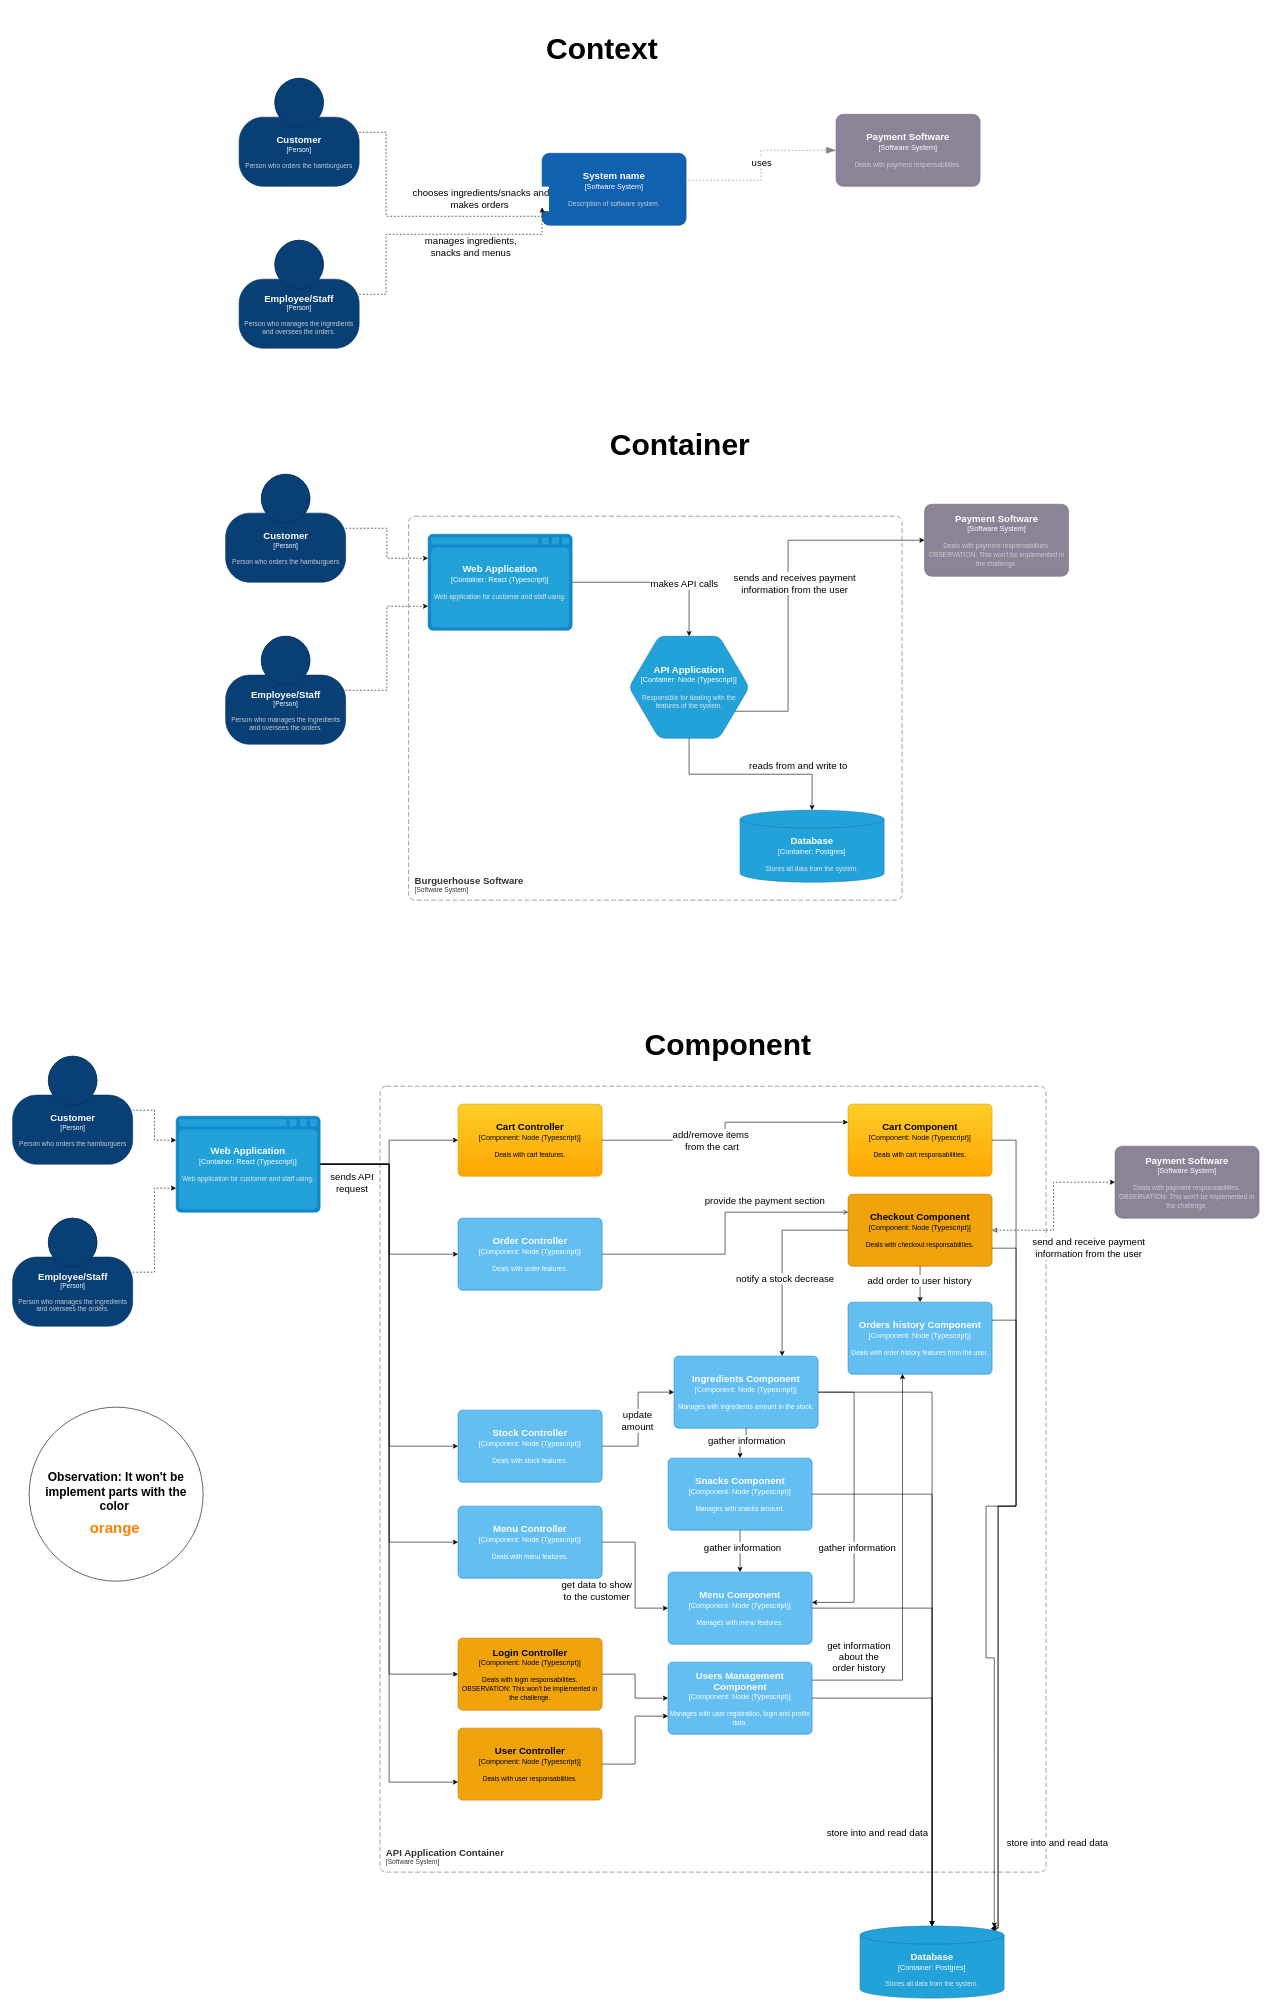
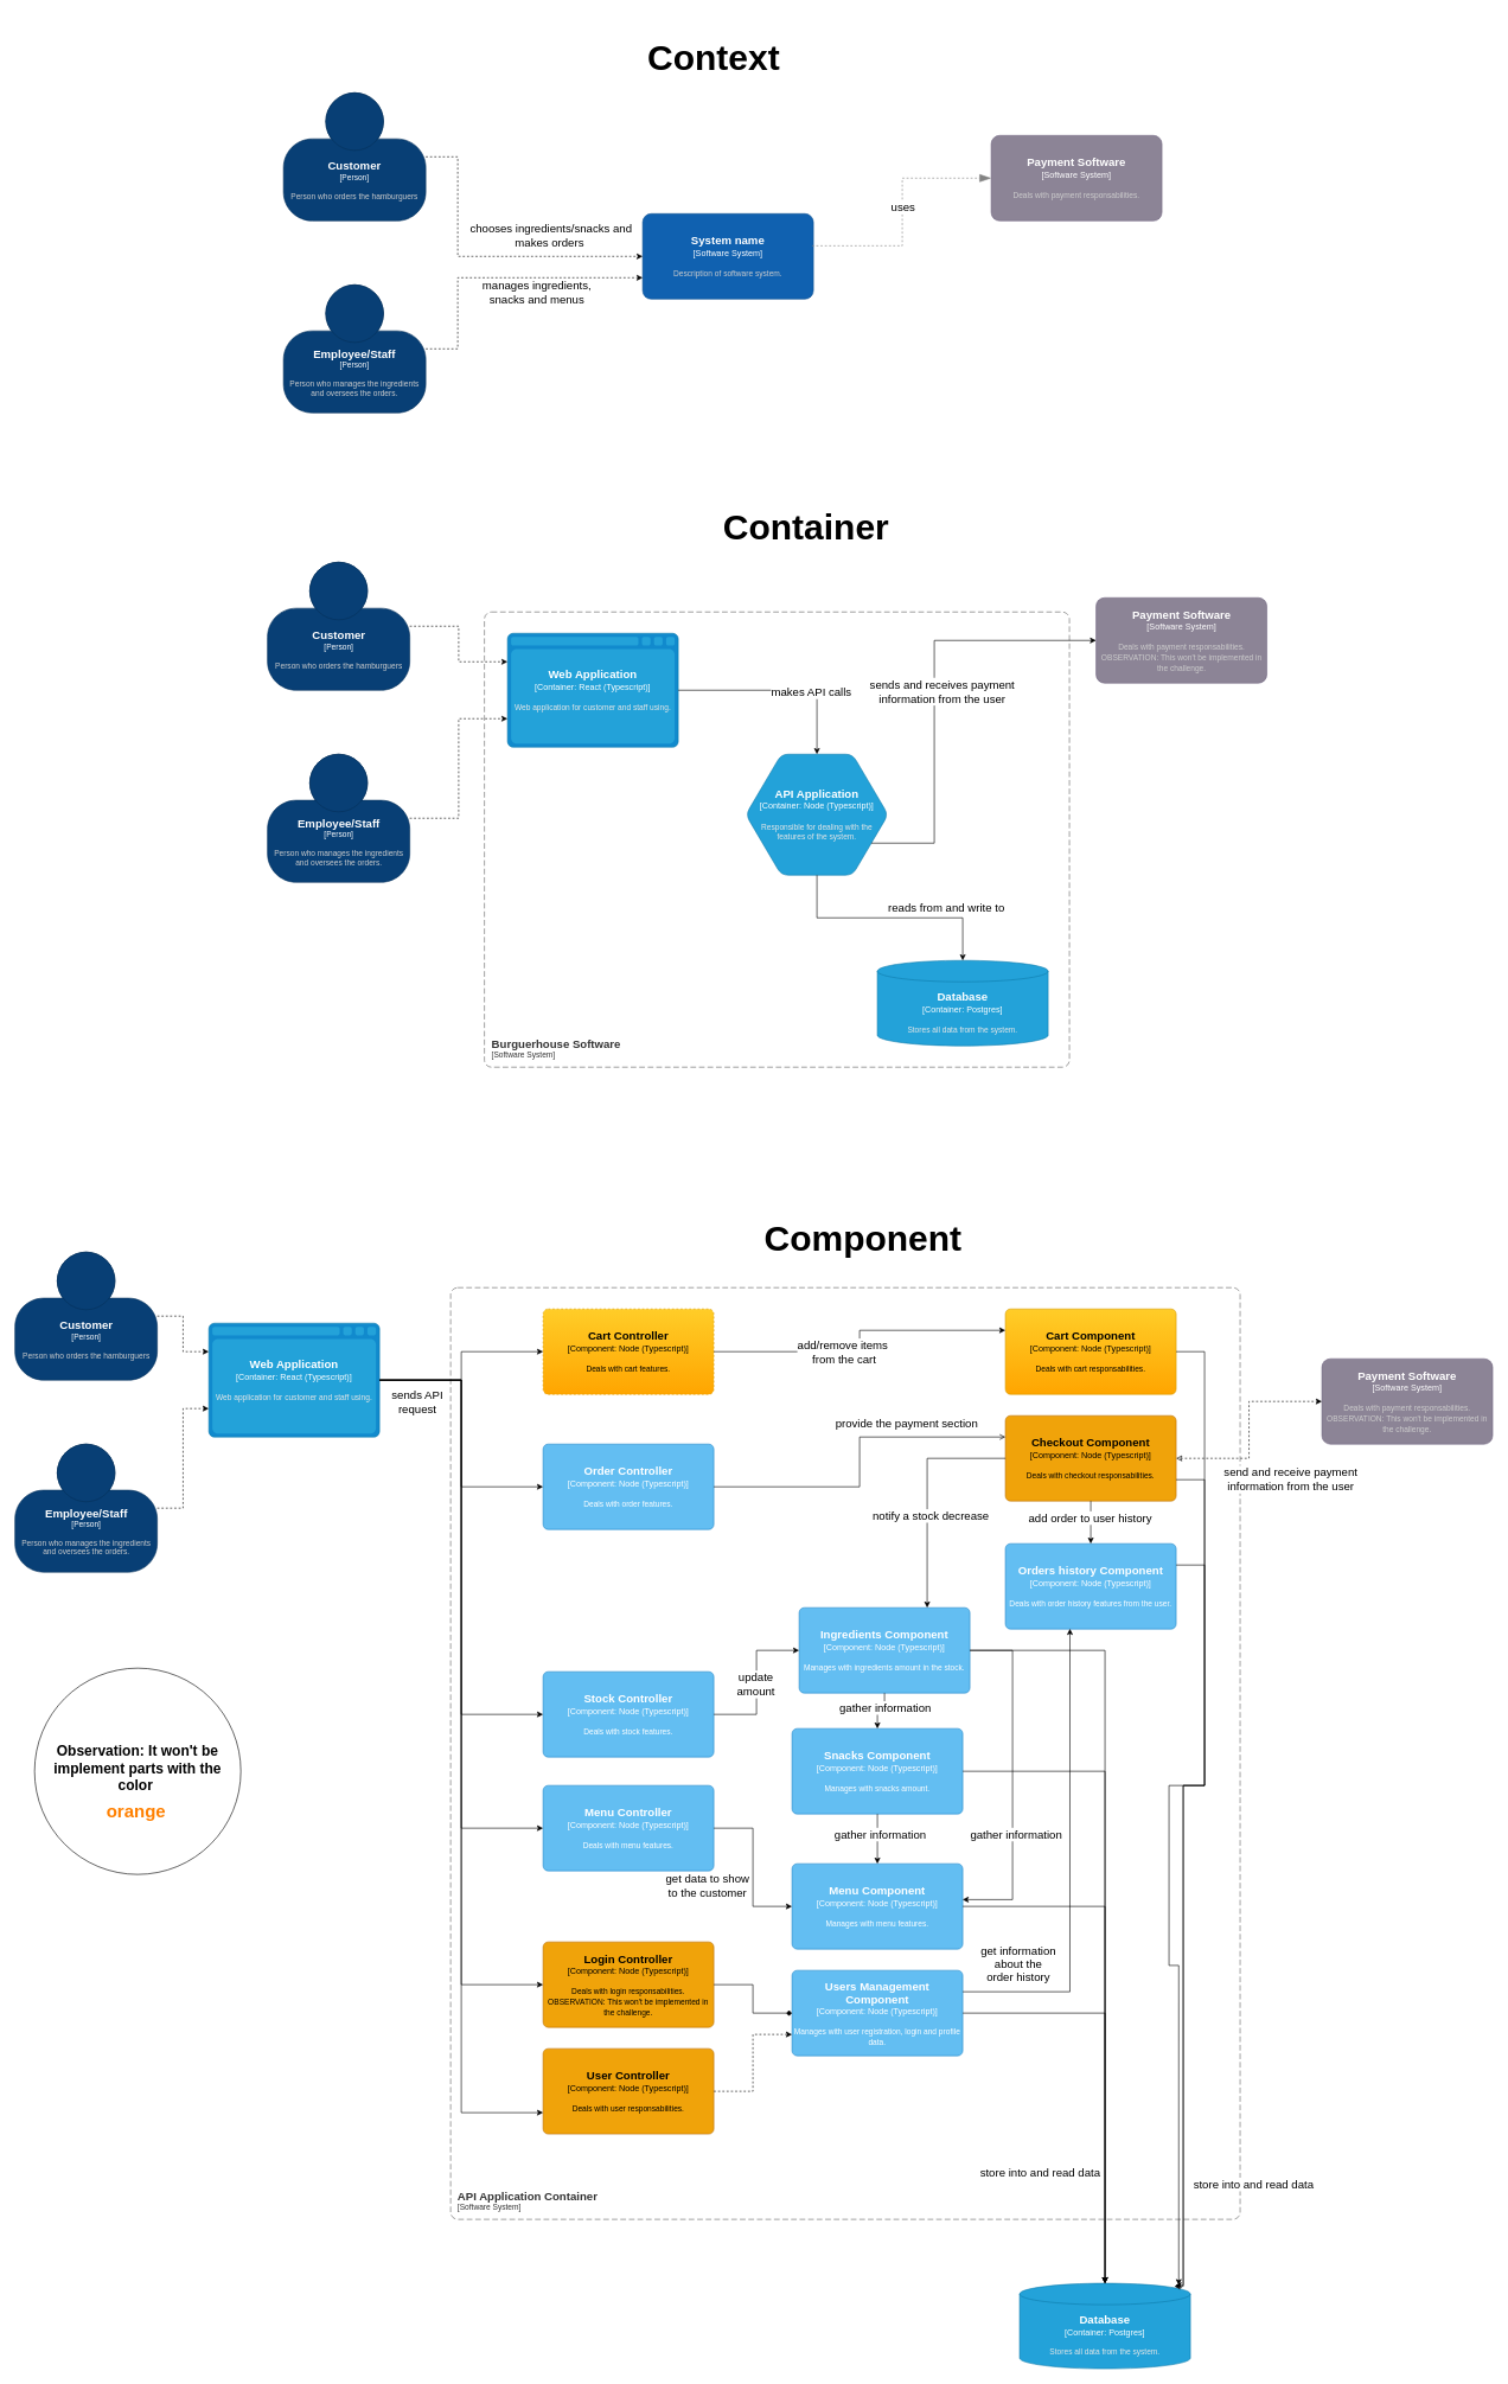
- <mxCell id="4" value="&lt;font style=&quot;font-size: 16px&quot;&gt;&lt;b&gt;System name&lt;/b&gt;&lt;/font&gt;&lt;div&gt;[Software System]&lt;/div&gt;&lt;br&gt;&lt;div&gt;&lt;font style=&quot;font-size: 11px&quot;&gt;&lt;font color=&quot;#cccccc&quot;&gt;Description of software system.&lt;/font&gt;&lt;/div&gt;" style="rounded=1;whiteSpace=wrap;html=1;labelBackgroundColor=none;fillColor=#1061B0;fontColor=#ffffff;align=center;arcSize=10;strokeColor=#0D5091;metaEdit=1;resizable=0;points=[[0.25,0,0],[0.5,0,0],[0.75,0,0],[1,0.25,0],[1,0.5,0],[1,0.75,0],[0.75,1,0],[0.5,1,0],[0.25,1,0],[0,0.75,0],[0,0.5,0],[0,0.25,0]];" parent="1" vertex="1"><mxGeometry x="903" y="255" width="240" height="120" as="geometry" /></mxCell>
+ <mxCell id="4" value="&lt;font style=&quot;font-size: 16px&quot;&gt;&lt;b&gt;System name&lt;/b&gt;&lt;/font&gt;&lt;div&gt;[Software System]&lt;/div&gt;&lt;br&gt;&lt;div&gt;&lt;font style=&quot;font-size: 11px&quot;&gt;&lt;font color=&quot;#cccccc&quot;&gt;Description of software system.&lt;/font&gt;&lt;/div&gt;" style="rounded=1;whiteSpace=wrap;html=1;labelBackgroundColor=none;fillColor=#1061B0;fontColor=#ffffff;align=center;arcSize=10;strokeColor=#0D5091;metaEdit=1;resizable=0;points=[[0.25,0,0],[0.5,0,0],[0.75,0,0],[1,0.25,0],[1,0.5,0],[1,0.75,0],[0.75,1,0],[0.5,1,0],[0.25,1,0],[0,0.75,0],[0,0.5,0],[0,0.25,0]];" parent="1" vertex="1"><mxGeometry x="903" y="300" width="240" height="120" as="geometry" /></mxCell>
- <mxCell id="46" value="&lt;font style=&quot;font-size: 16px&quot;&gt;&lt;b&gt;Cart Controller&lt;/b&gt;&lt;/font&gt;&lt;div&gt;[Component: Node (Typescript)]&lt;/div&gt;&lt;br&gt;&lt;div&gt;&lt;font style=&quot;font-size: 11px&quot;&gt;Deals with cart features.&lt;/font&gt;&lt;/div&gt;" style="rounded=1;whiteSpace=wrap;html=1;labelBackgroundColor=none;fillColor=#ffcd28;align=center;arcSize=6;strokeColor=#d79b00;metaEdit=1;resizable=0;points=[[0.25,0,0],[0.5,0,0],[0.75,0,0],[1,0.25,0],[1,0.5,0],[1,0.75,0],[0.75,1,0],[0.5,1,0],[0.25,1,0],[0,0.75,0],[0,0.5,0],[0,0.25,0]];gradientColor=#ffa500;" vertex="1" parent="1"><mxGeometry x="763" y="1840" width="240" height="120" as="geometry" /></mxCell>
+ <mxCell id="46" value="&lt;font style=&quot;font-size: 16px&quot;&gt;&lt;b&gt;Cart Controller&lt;/b&gt;&lt;/font&gt;&lt;div&gt;[Component: Node (Typescript)]&lt;/div&gt;&lt;br&gt;&lt;div&gt;&lt;font style=&quot;font-size: 11px&quot;&gt;Deals with cart features.&lt;/font&gt;&lt;/div&gt;" style="rounded=1;whiteSpace=wrap;html=1;labelBackgroundColor=none;fillColor=#ffcd28;align=center;arcSize=6;strokeColor=#d79b00;metaEdit=1;resizable=0;points=[[0.25,0,0],[0.5,0,0],[0.75,0,0],[1,0.25,0],[1,0.5,0],[1,0.75,0],[0.75,1,0],[0.5,1,0],[0.25,1,0],[0,0.75,0],[0,0.5,0],[0,0.25,0]];gradientColor=#ffa500;dashed=1;" vertex="1" parent="1"><mxGeometry x="763" y="1840" width="240" height="120" as="geometry" /></mxCell>
- <mxCell id="75" style="edgeStyle=orthogonalEdgeStyle;rounded=0;orthogonalLoop=1;jettySize=auto;html=1;entryX=0;entryY=0.5;entryDx=0;entryDy=0;entryPerimeter=0;" edge="1" parent="1" source="65" target="72"><mxGeometry relative="1" as="geometry" /></mxCell>
+ <mxCell id="75" style="edgeStyle=orthogonalEdgeStyle;rounded=0;orthogonalLoop=1;jettySize=auto;html=1;entryX=0;entryY=0.5;entryDx=0;entryDy=0;entryPerimeter=0;endArrow=diamond;" edge="1" parent="1" source="65" target="72"><mxGeometry relative="1" as="geometry" /></mxCell>
- <mxCell id="79" style="edgeStyle=orthogonalEdgeStyle;rounded=0;orthogonalLoop=1;jettySize=auto;html=1;entryX=0;entryY=0.75;entryDx=0;entryDy=0;entryPerimeter=0;" edge="1" parent="1" source="78" target="72"><mxGeometry relative="1" as="geometry" /></mxCell>
+ <mxCell id="79" style="edgeStyle=orthogonalEdgeStyle;rounded=0;orthogonalLoop=1;jettySize=auto;html=1;entryX=0;entryY=0.75;entryDx=0;entryDy=0;entryPerimeter=0;dashed=1;" edge="1" parent="1" source="78" target="72"><mxGeometry relative="1" as="geometry" /></mxCell>
